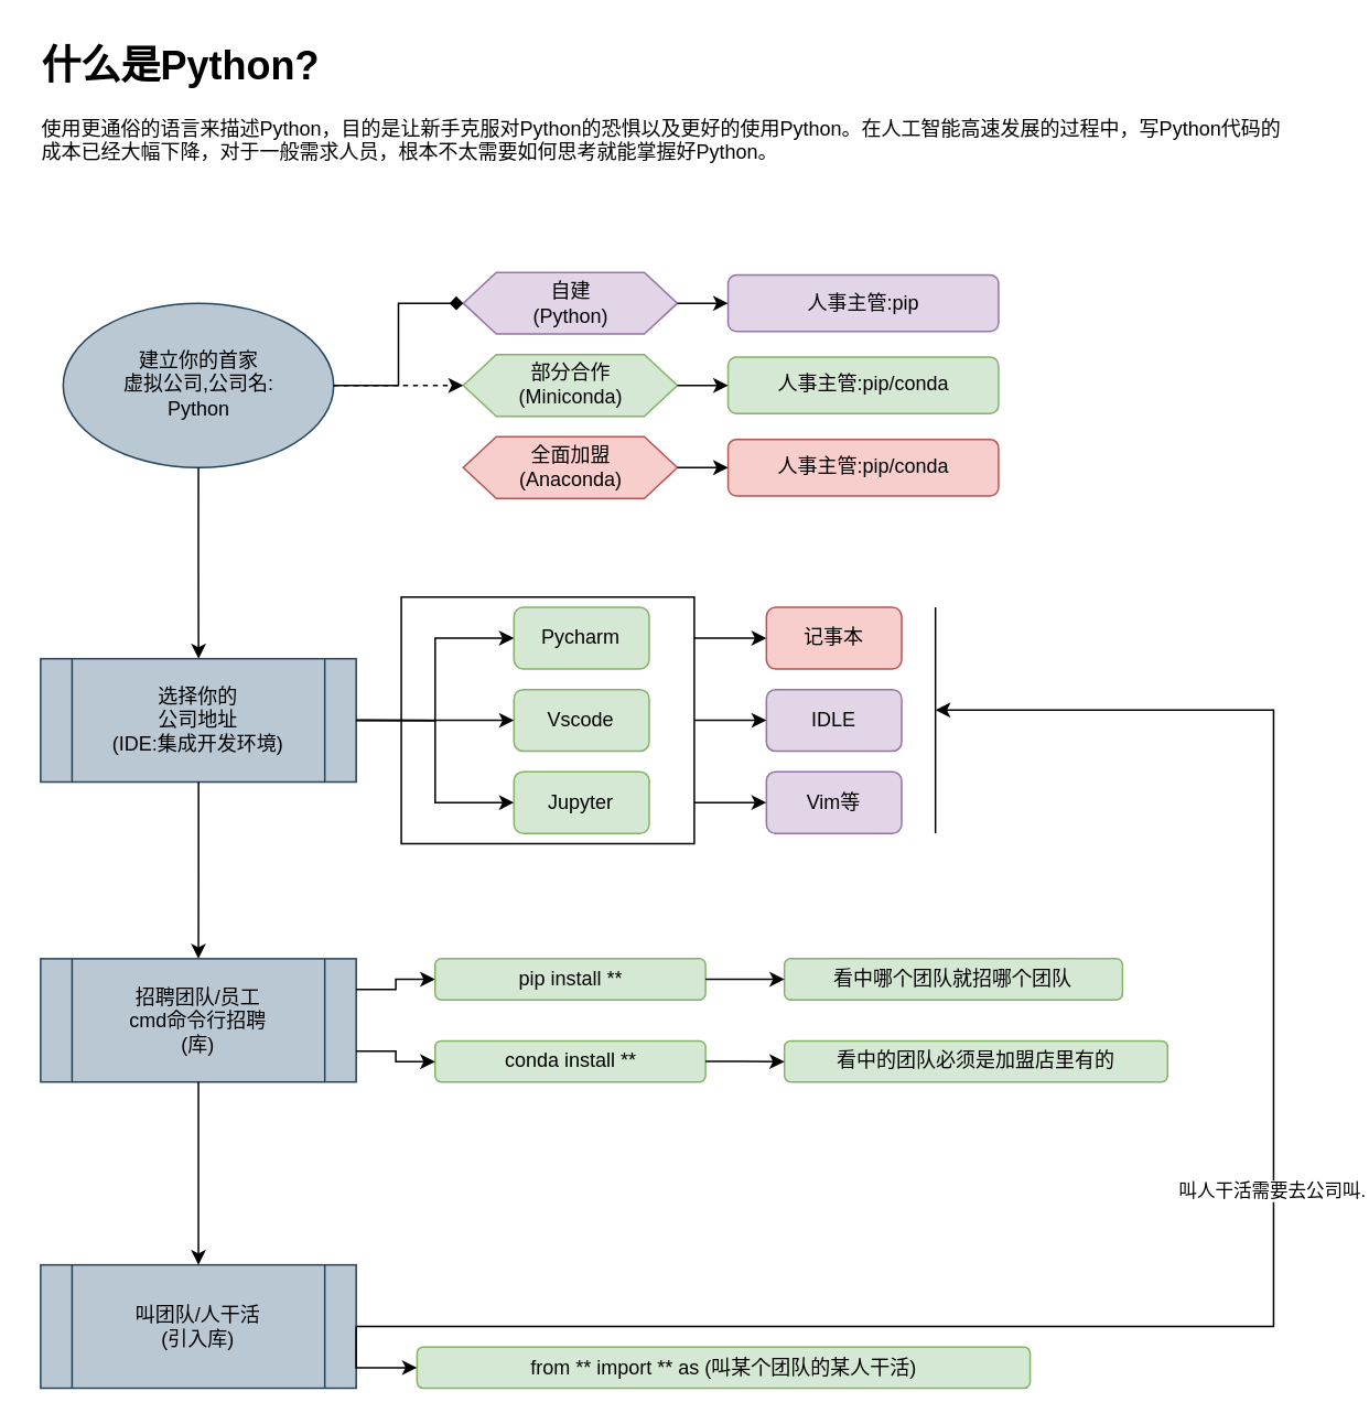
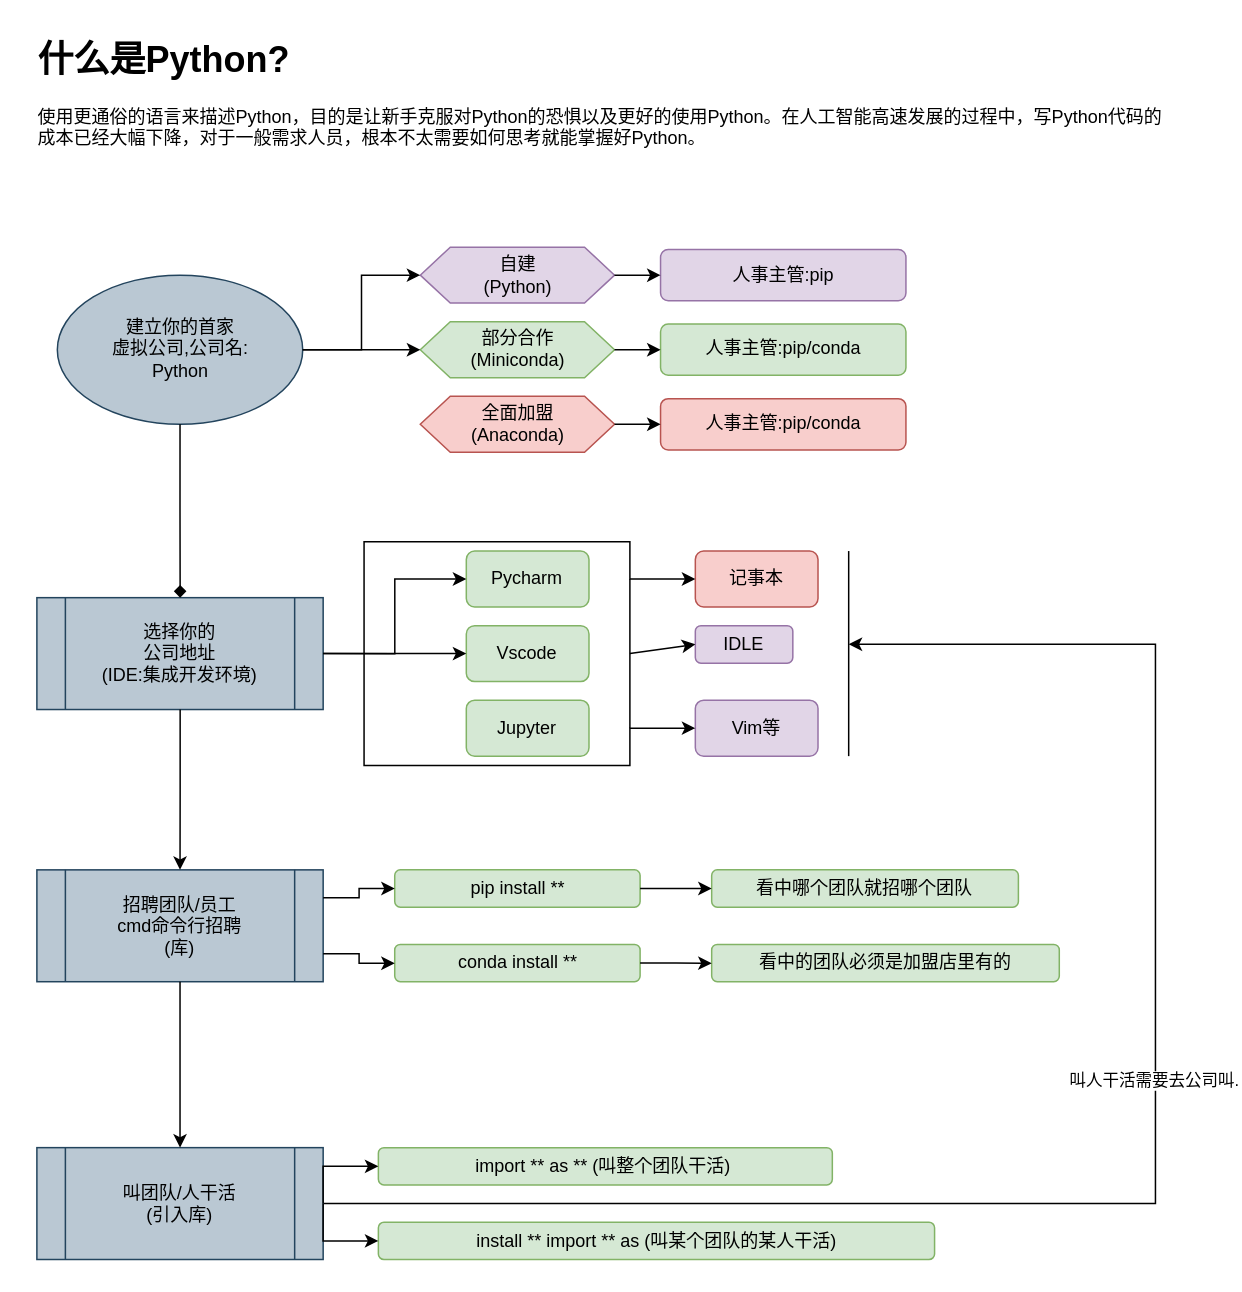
- <mxCell id="17" style="edgeStyle=orthogonalEdgeStyle;rounded=0;orthogonalLoop=1;jettySize=auto;html=1;exitX=1;exitY=0.5;exitDx=0;exitDy=0;entryX=0;entryY=0.5;entryDx=0;entryDy=0;endArrow=diamond;" parent="2" source="4" target="16" edge="1"><mxGeometry relative="1" as="geometry" /></mxCell>
+ <mxCell id="17" style="edgeStyle=orthogonalEdgeStyle;rounded=0;orthogonalLoop=1;jettySize=auto;html=1;exitX=1;exitY=0.5;exitDx=0;exitDy=0;entryX=0;entryY=0.5;entryDx=0;entryDy=0;" parent="2" source="4" target="16" edge="1"><mxGeometry relative="1" as="geometry" /></mxCell>
- <mxCell id="19" style="edgeStyle=orthogonalEdgeStyle;rounded=0;orthogonalLoop=1;jettySize=auto;html=1;exitX=1;exitY=0.5;exitDx=0;exitDy=0;entryX=0;entryY=0.5;entryDx=0;entryDy=0;dashed=1;" parent="2" source="4" target="18" edge="1"><mxGeometry relative="1" as="geometry" /></mxCell>
+ <mxCell id="19" style="edgeStyle=orthogonalEdgeStyle;rounded=0;orthogonalLoop=1;jettySize=auto;html=1;exitX=1;exitY=0.5;exitDx=0;exitDy=0;entryX=0;entryY=0.5;entryDx=0;entryDy=0;" parent="2" source="4" target="18" edge="1"><mxGeometry relative="1" as="geometry" /></mxCell>
- <mxCell id="6" value="" style="edgeStyle=orthogonalEdgeStyle;rounded=0;orthogonalLoop=1;jettySize=auto;html=1;" parent="2" source="4" target="5" edge="1"><mxGeometry relative="1" as="geometry" /></mxCell>
+ <mxCell id="6" value="" style="edgeStyle=orthogonalEdgeStyle;rounded=0;orthogonalLoop=1;jettySize=auto;html=1;endArrow=diamond;" parent="2" source="4" target="5" edge="1"><mxGeometry relative="1" as="geometry" /></mxCell>
- <mxCell id="14" value="IDLE" style="rounded=1;whiteSpace=wrap;html=1;fillColor=#e1d5e7;strokeColor=#9673a6;" parent="2" vertex="1"><mxGeometry x="443.049" y="396.169" width="81.794" height="37.287" as="geometry" /></mxCell>
+ <mxCell id="14" value="IDLE" style="rounded=1;whiteSpace=wrap;html=1;fillColor=#e1d5e7;strokeColor=#9673a6;" parent="2" vertex="1"><mxGeometry x="443.049" y="396.169" width="65" height="25" as="geometry" /></mxCell>
- <mxCell id="12" style="edgeStyle=orthogonalEdgeStyle;rounded=0;orthogonalLoop=1;jettySize=auto;html=1;exitX=1;exitY=0.5;exitDx=0;exitDy=0;" parent="2" source="5" target="11" edge="1"><mxGeometry relative="1" as="geometry" /></mxCell>
+ <mxCell id="46" style="edgeStyle=orthogonalEdgeStyle;rounded=0;orthogonalLoop=1;jettySize=auto;html=1;exitX=1;exitY=0.5;exitDx=0;exitDy=0;entryX=0;entryY=0.5;entryDx=0;entryDy=0;" parent="2" source="43" target="45" edge="1"><mxGeometry relative="1" as="geometry"><Array as="points"><mxPoint x="194.942" y="756.606" /></Array></mxGeometry></mxCell>
+ <mxCell id="45" value="import ** as ** (叫整个团队干活)&amp;nbsp;" style="rounded=1;whiteSpace=wrap;html=1;fillColor=#d5e8d4;strokeColor=#82b366;" parent="2" vertex="1"><mxGeometry x="231.749" y="744.177" width="302.637" height="24.858" as="geometry" /></mxCell>
- <mxCell id="47" value="from ** import ** as (叫某个团队的某人干活)" style="rounded=1;whiteSpace=wrap;html=1;fillColor=#d5e8d4;strokeColor=#82b366;" parent="2" vertex="1"><mxGeometry x="231.749" y="793.892" width="370.798" height="24.858" as="geometry" /></mxCell>
+ <mxCell id="47" value="install ** import ** as (叫某个团队的某人干活)" style="rounded=1;whiteSpace=wrap;html=1;fillColor=#d5e8d4;strokeColor=#82b366;" parent="2" vertex="1"><mxGeometry x="231.749" y="793.892" width="370.798" height="24.858" as="geometry" /></mxCell>
